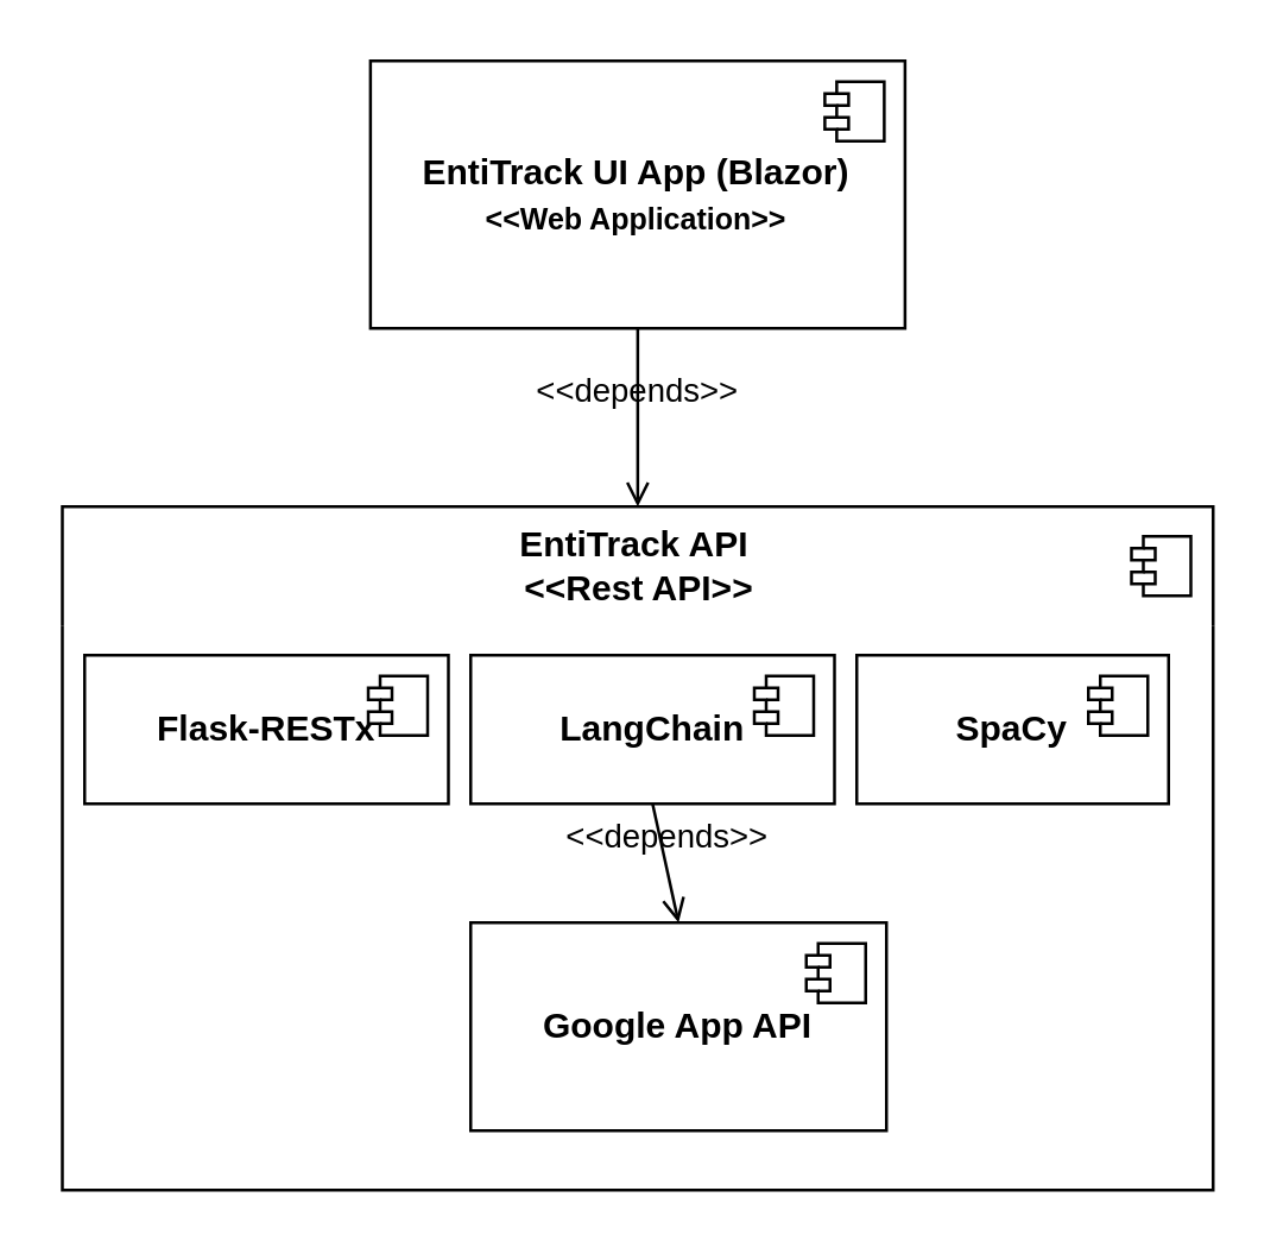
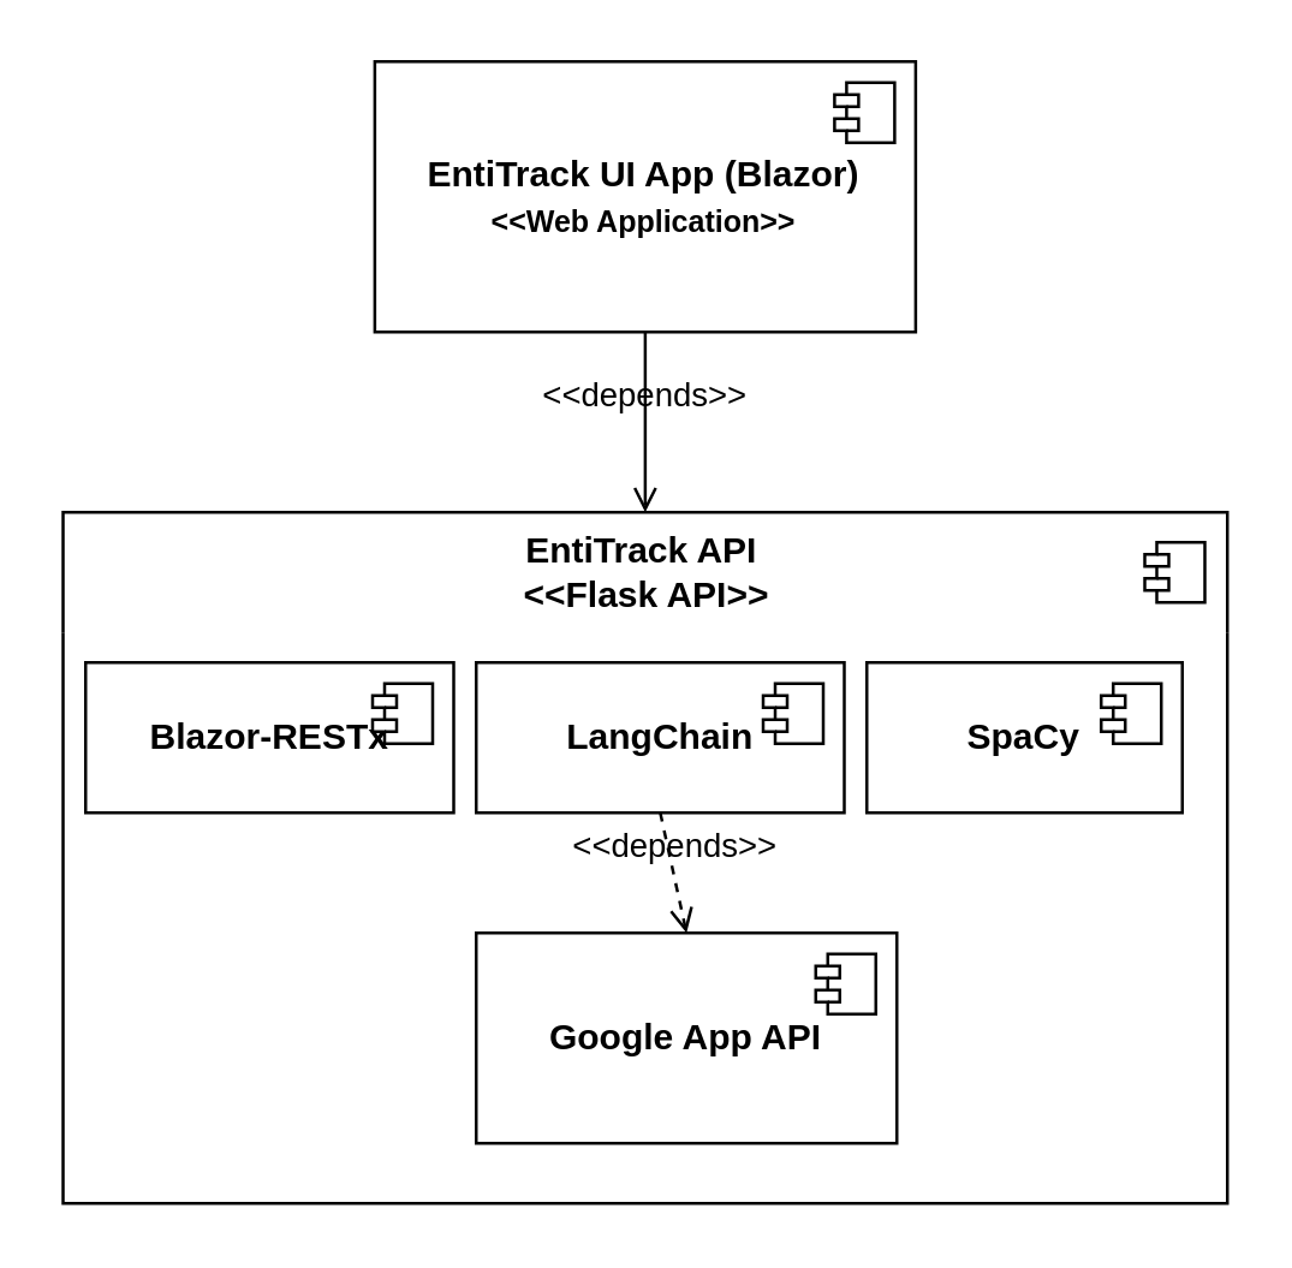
- <mxCell id="6" value="EntiTrack API&amp;nbsp;&lt;div&gt;&amp;lt;&amp;lt;Rest API&amp;gt;&amp;gt;&lt;/div&gt;" style="swimlane;whiteSpace=wrap;html=1;startSize=40;swimlaneLine=0;expand=0;collapsible=0;" vertex="1" parent="1"><mxGeometry x="20.5" y="170" width="387.5" height="230" as="geometry"><mxRectangle x="255" y="370" width="140" height="40" as="alternateBounds" /></mxGeometry></mxCell>
+ <mxCell id="6" value="EntiTrack API&amp;nbsp;&lt;div&gt;&amp;lt;&amp;lt;Flask API&amp;gt;&amp;gt;&lt;/div&gt;" style="swimlane;whiteSpace=wrap;html=1;startSize=40;swimlaneLine=0;expand=0;collapsible=0;" vertex="1" parent="1"><mxGeometry x="20.5" y="170" width="387.5" height="230" as="geometry"><mxRectangle x="255" y="370" width="140" height="40" as="alternateBounds" /></mxGeometry></mxCell>
- <mxCell id="8" value="&lt;b&gt;Flask-RESTx&lt;/b&gt;" style="html=1;dropTarget=0;whiteSpace=wrap;" vertex="1" parent="6"><mxGeometry x="7.5" y="50" width="122.5" height="50" as="geometry" /></mxCell>
+ <mxCell id="8" value="&lt;b&gt;Blazor-RESTx&lt;/b&gt;" style="html=1;dropTarget=0;whiteSpace=wrap;" vertex="1" parent="6"><mxGeometry x="7.5" y="50" width="122.5" height="50" as="geometry" /></mxCell>
- <mxCell id="14" value="&amp;lt;&amp;lt;depends&amp;gt;&amp;gt;" style="endArrow=open;html=1;rounded=0;align=center;verticalAlign=bottom;dashed=0;endFill=0;labelBackgroundColor=none;exitX=0.5;exitY=1;exitDx=0;exitDy=0;entryX=0.5;entryY=0;entryDx=0;entryDy=0;" edge="1" parent="6" source="10" target="12"><mxGeometry relative="1" as="geometry"><mxPoint x="527.5" y="-20" as="sourcePoint" /><mxPoint x="527.5" y="30" as="targetPoint" /></mxGeometry></mxCell>
+ <mxCell id="14" value="&amp;lt;&amp;lt;depends&amp;gt;&amp;gt;" style="endArrow=open;html=1;rounded=0;align=center;verticalAlign=bottom;dashed=1;endFill=0;labelBackgroundColor=none;exitX=0.5;exitY=1;exitDx=0;exitDy=0;entryX=0.5;entryY=0;entryDx=0;entryDy=0;" edge="1" parent="6" source="10" target="12"><mxGeometry relative="1" as="geometry"><mxPoint x="527.5" y="-20" as="sourcePoint" /><mxPoint x="527.5" y="30" as="targetPoint" /></mxGeometry></mxCell>
